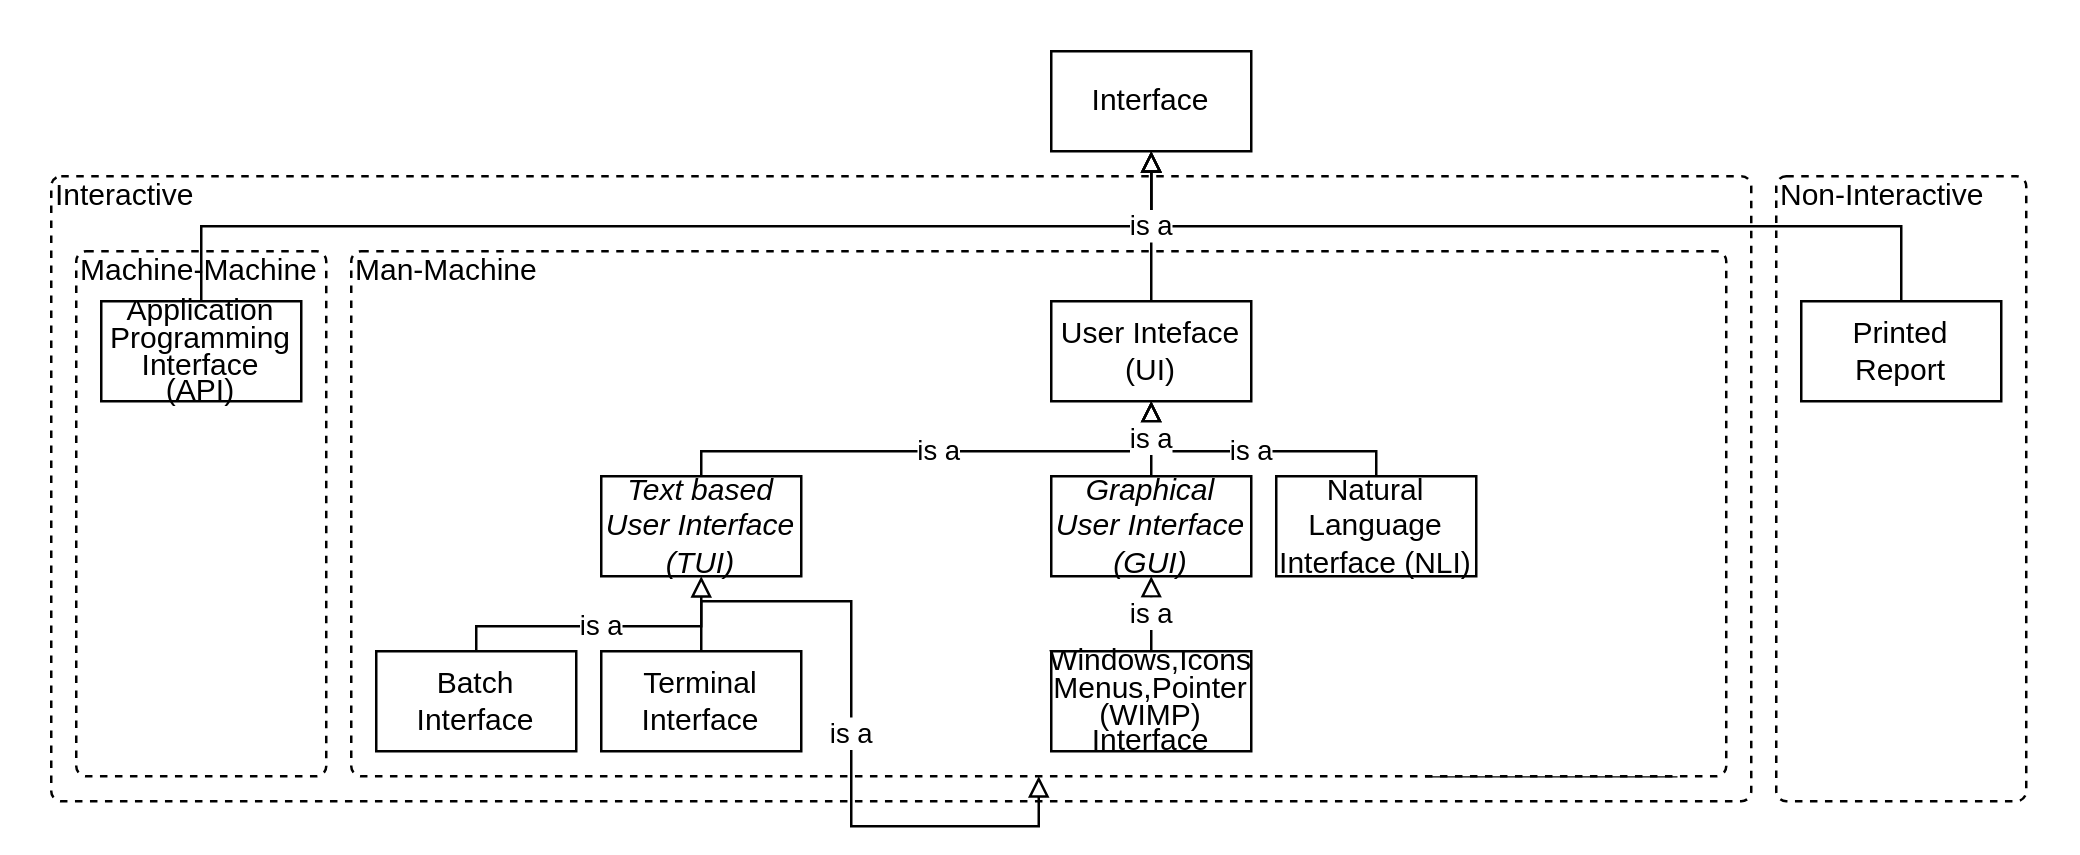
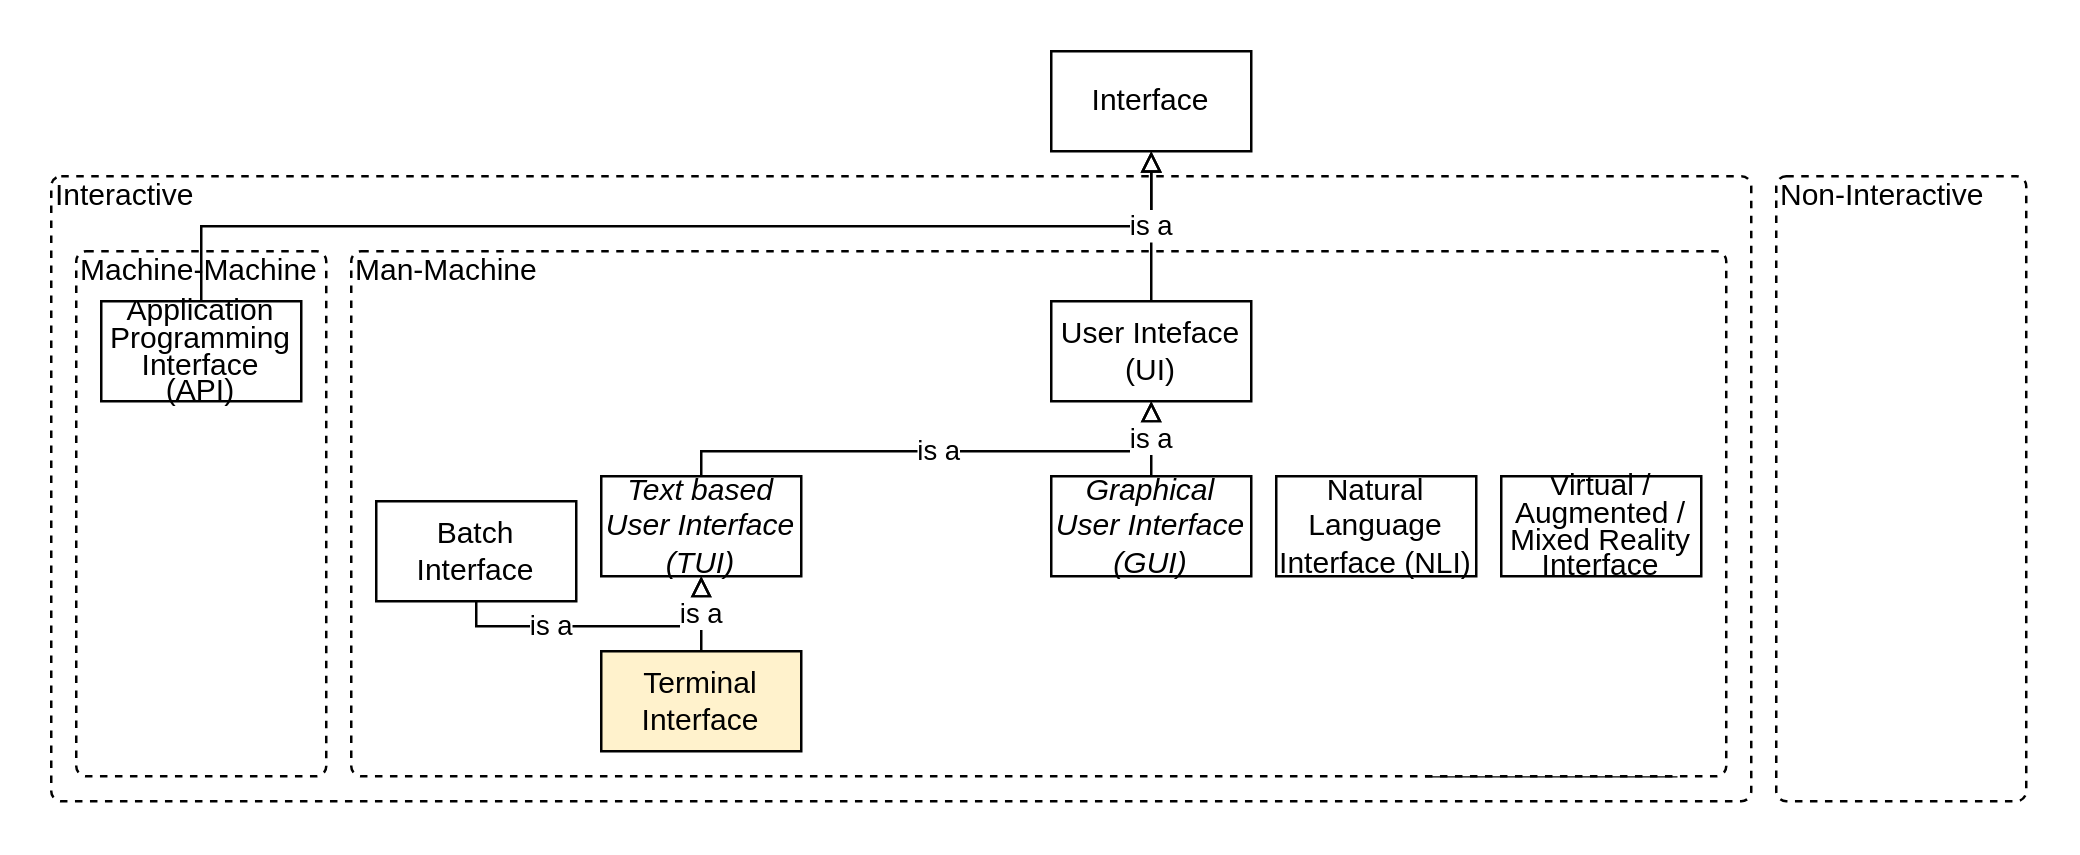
- <mxCell id="21" style="edgeStyle=elbowEdgeStyle;rounded=0;orthogonalLoop=1;jettySize=auto;elbow=vertical;html=1;entryX=0.5;entryY=1;entryDx=0;entryDy=0;endArrow=block;endFill=0;exitX=0.5;exitY=0;exitDx=0;exitDy=0;" edge="1" parent="7" source="19" target="20"><mxGeometry relative="1" as="geometry"><mxPoint x="750" y="120" as="sourcePoint" /><Array as="points"><mxPoint x="600" y="90" /></Array></mxGeometry></mxCell>
- <mxCell id="19" value="Printed &lt;br&gt;Report" style="rounded=0;whiteSpace=wrap;html=1;" vertex="1" parent="7"><mxGeometry x="720" y="120" width="80" height="40" as="geometry" /></mxCell>
- <mxCell id="24" value="is a" style="edgeStyle=elbowEdgeStyle;rounded=0;orthogonalLoop=1;jettySize=auto;html=1;endArrow=block;endFill=0;exitX=0.5;exitY=0;exitDx=0;exitDy=0;elbow=vertical;entryX=0.5;entryY=1;entryDx=0;entryDy=0;" edge="1" parent="7" source="12" target="11"><mxGeometry relative="1" as="geometry"><mxPoint x="450" y="240" as="targetPoint" /><mxPoint x="580" y="280" as="sourcePoint" /><Array as="points"><mxPoint x="500" y="180" /></Array></mxGeometry></mxCell>
+ <mxCell id="25" value="&lt;p style=&quot;line-height: 90%;&quot;&gt;Virtual / Augmented / Mixed Reality Interface&lt;/p&gt;" style="rounded=0;whiteSpace=wrap;html=1;" vertex="1" parent="7"><mxGeometry x="600" y="190" width="80" height="40" as="geometry" /></mxCell>
- <mxCell id="15" value="is a" style="edgeStyle=orthogonalEdgeStyle;rounded=0;orthogonalLoop=1;jettySize=auto;html=1;entryX=0.5;entryY=1;entryDx=0;entryDy=0;endArrow=block;endFill=0;" edge="1" parent="7" source="16" target="8"><mxGeometry relative="1" as="geometry" /></mxCell>
- <mxCell id="14" value="Batch Interface" style="rounded=0;whiteSpace=wrap;html=1;" vertex="1" parent="7"><mxGeometry x="150" y="260" width="80" height="40" as="geometry" /></mxCell>
+ <mxCell id="14" value="Batch Interface" style="rounded=0;whiteSpace=wrap;html=1;" vertex="1" parent="7"><mxGeometry x="150" y="200" width="80" height="40" as="geometry" /></mxCell>
- <mxCell id="23" value="Terminal Interface" style="rounded=0;whiteSpace=wrap;html=1;" vertex="1" parent="7"><mxGeometry x="240" y="260" width="80" height="40" as="geometry" /></mxCell>
+ <mxCell id="23" value="Terminal Interface" style="rounded=0;whiteSpace=wrap;html=1;fillColor=#fff2cc;" vertex="1" parent="7"><mxGeometry x="240" y="260" width="80" height="40" as="geometry" /></mxCell>
- <mxCell id="16" value="&lt;p style=&quot;line-height: 90%;&quot;&gt;Windows,Icons Menus,Pointer (WIMP) Interface&lt;/p&gt;" style="rounded=0;whiteSpace=wrap;html=1;" vertex="1" parent="7"><mxGeometry x="420" y="260" width="80" height="40" as="geometry" /></mxCell>
- <mxCell id="22" value="is a" style="edgeStyle=orthogonalEdgeStyle;rounded=0;orthogonalLoop=1;jettySize=auto;html=1;endArrow=block;endFill=0;" edge="1" parent="7" source="23" target="6"><mxGeometry relative="1" as="geometry" /></mxCell>
+ <mxCell id="22" value="is a" style="edgeStyle=orthogonalEdgeStyle;rounded=0;orthogonalLoop=1;jettySize=auto;html=1;entryX=0.5;entryY=1;entryDx=0;entryDy=0;endArrow=block;endFill=0;" edge="1" parent="7" source="23" target="10"><mxGeometry relative="1" as="geometry" /></mxCell>
